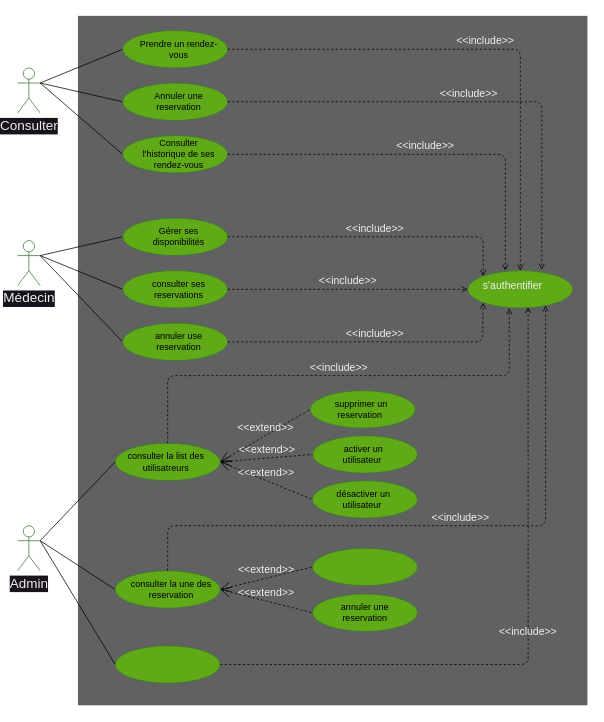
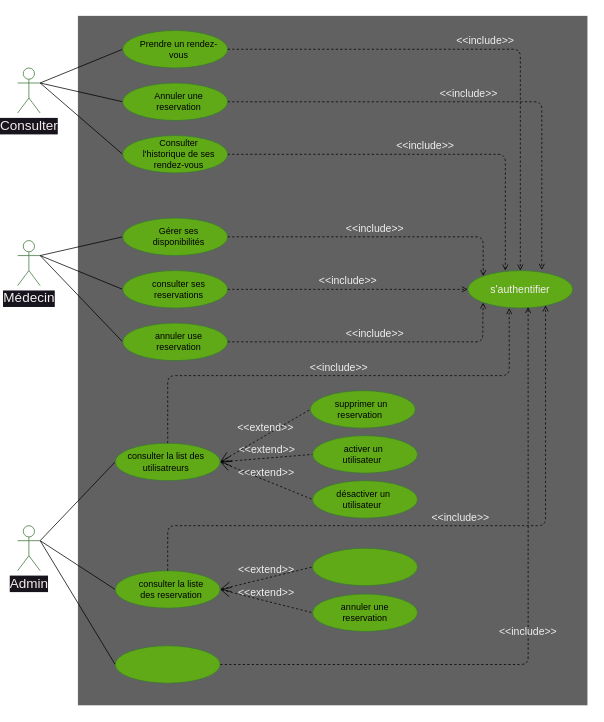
- <mxCell id="5" value="&lt;font color=&quot;#f1efef&quot; style=&quot;font-size: 14px;&quot;&gt;s'authentifier&lt;/font&gt;" style="text;html=1;align=center;verticalAlign=middle;whiteSpace=wrap;rounded=0;" parent="3" vertex="1"><mxGeometry x="10" y="10" width="100" height="20" as="geometry" /></mxCell>
+ <mxCell id="5" value="&lt;font color=&quot;#f1efef&quot; style=&quot;font-size: 14px;&quot;&gt;s'authentifier&lt;/font&gt;" style="text;html=1;align=center;verticalAlign=middle;whiteSpace=wrap;rounded=0;" parent="3" vertex="1"><mxGeometry x="20" y="15" width="100" height="20" as="geometry" /></mxCell>
- <mxCell id="35" value="consulter la une des reservation" style="text;html=1;align=center;verticalAlign=middle;whiteSpace=wrap;rounded=0;" parent="33" vertex="1"><mxGeometry x="20" y="15" width="110" height="20" as="geometry" /></mxCell>
+ <mxCell id="35" value="consulter la liste des reservation" style="text;html=1;align=center;verticalAlign=middle;whiteSpace=wrap;rounded=0;" parent="33" vertex="1"><mxGeometry x="20" y="15" width="110" height="20" as="geometry" /></mxCell>
